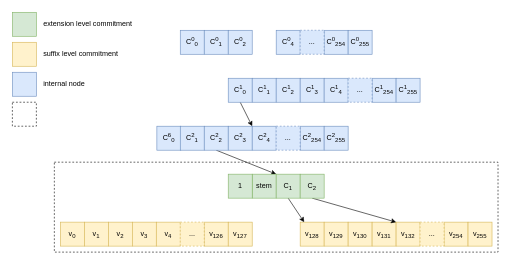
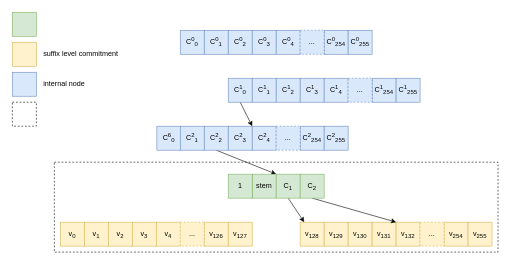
- <mxCell id="54" value="&lt;div align=&quot;left&quot;&gt;extension level commitment&lt;br&gt;&lt;/div&gt;" style="text;html=1;align=left;verticalAlign=middle;resizable=0;points=[];autosize=1;strokeColor=none;fillColor=none;" parent="1" vertex="1"><mxGeometry x="70" y="30" width="190" height="20" as="geometry" /></mxCell>
+ <mxCell id="6" value="C&lt;sup&gt;0&lt;/sup&gt;&lt;sub&gt;3&lt;/sub&gt;" style="rounded=0;whiteSpace=wrap;html=1;fillColor=#dae8fc;strokeColor=#6c8ebf;" parent="1" vertex="1"><mxGeometry x="420" y="50" width="40" height="40" as="geometry" /></mxCell>
